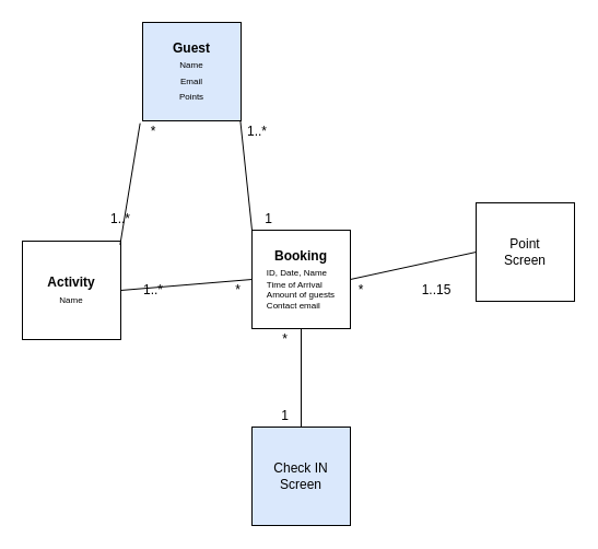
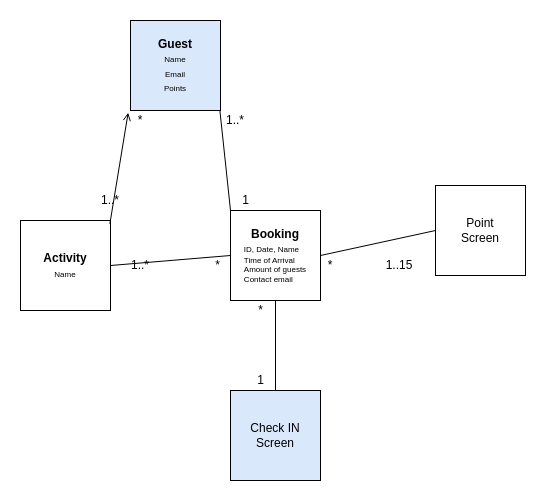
- <mxCell id="8" value="" style="endArrow=none;html=1;entryX=-0.026;entryY=1.024;entryDx=0;entryDy=0;entryPerimeter=0;exitX=0.993;exitY=0.037;exitDx=0;exitDy=0;exitPerimeter=0;" parent="1" source="5" target="6" edge="1"><mxGeometry width="50" height="50" relative="1" as="geometry"><mxPoint x="-70" y="170" as="sourcePoint" /><mxPoint x="-20" y="120" as="targetPoint" /></mxGeometry></mxCell>
+ <mxCell id="8" value="" style="endArrow=open;html=1;entryX=-0.026;entryY=1.024;entryDx=0;entryDy=0;entryPerimeter=0;exitX=0.993;exitY=0.037;exitDx=0;exitDy=0;exitPerimeter=0;" parent="1" source="5" target="6" edge="1"><mxGeometry width="50" height="50" relative="1" as="geometry"><mxPoint x="-70" y="170" as="sourcePoint" /><mxPoint x="-20" y="120" as="targetPoint" /></mxGeometry></mxCell>
